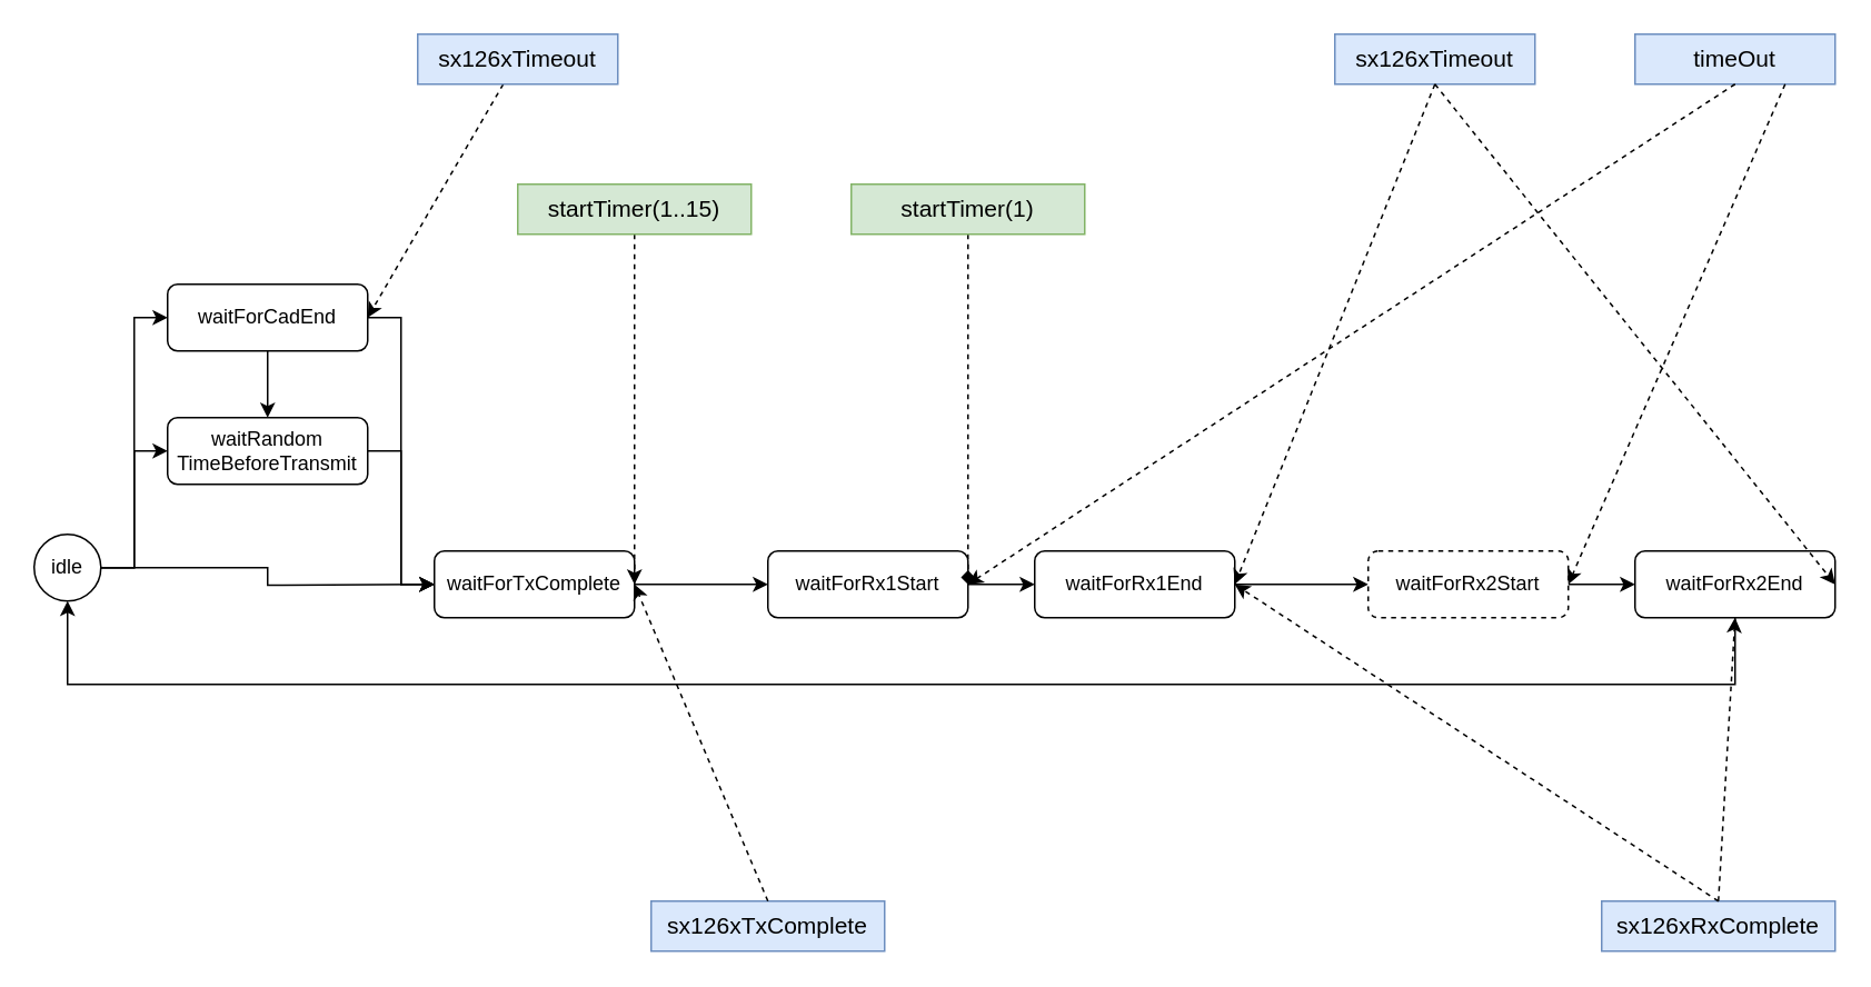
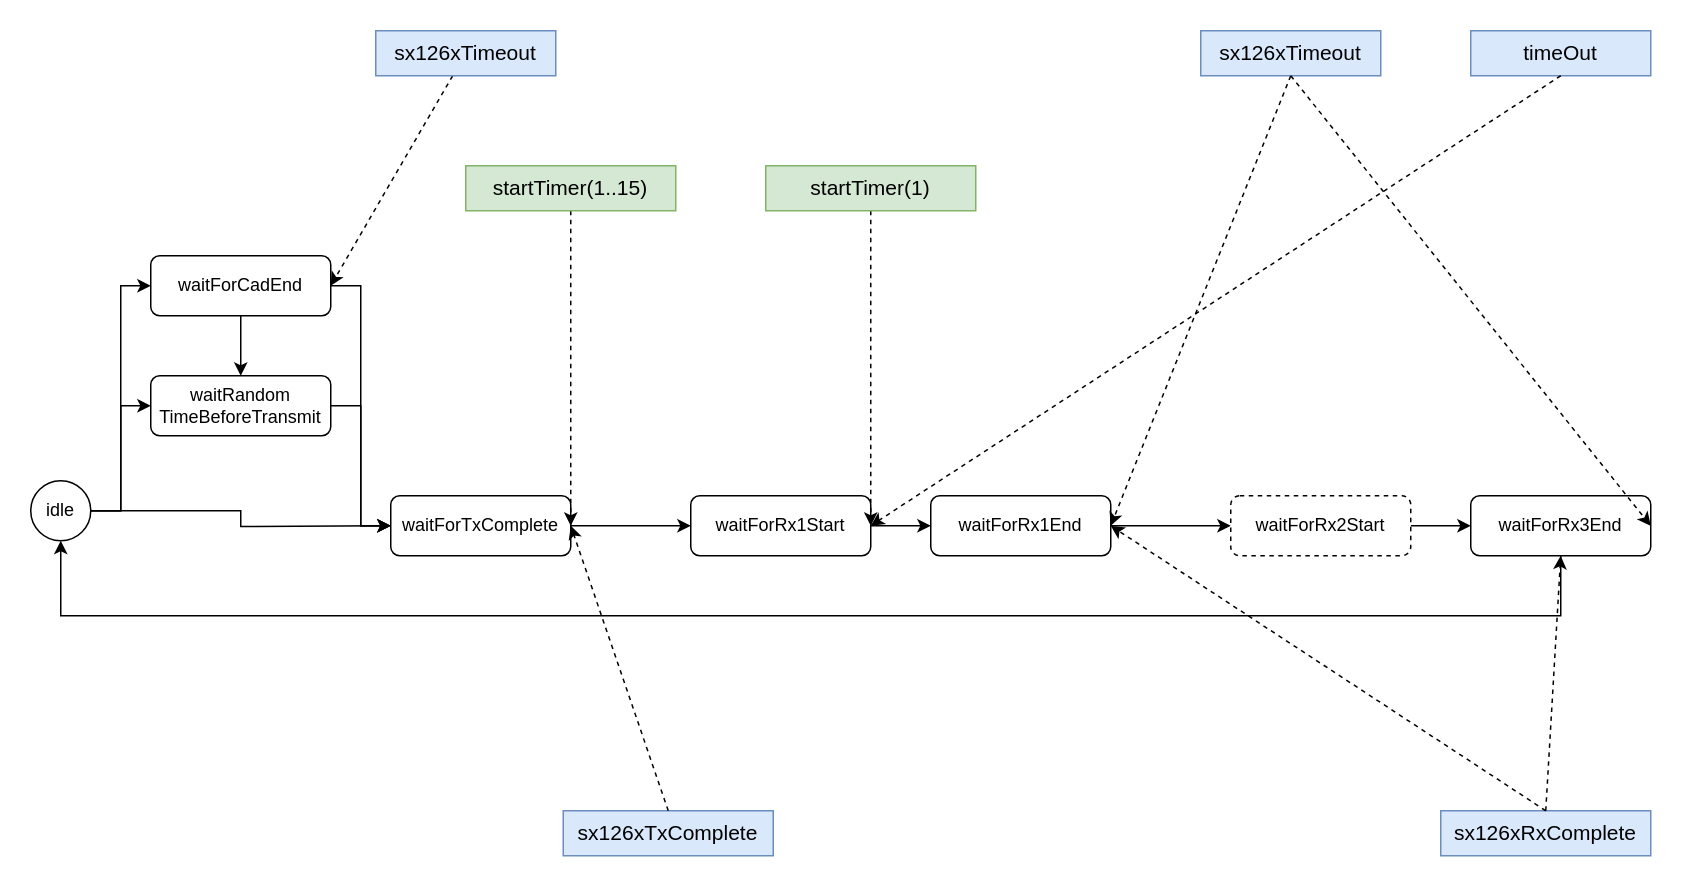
- <mxCell id="30" style="rounded=0;orthogonalLoop=1;jettySize=auto;html=1;fontSize=14;dashed=1;entryX=1;entryY=0.5;entryDx=0;entryDy=0;exitX=0.75;exitY=1;exitDx=0;exitDy=0;" edge="1" parent="1" source="23" target="14"><mxGeometry relative="1" as="geometry"><mxPoint x="240" y="290" as="targetPoint" /><mxPoint x="754.894" y="70" as="sourcePoint" /></mxGeometry></mxCell>
- <mxCell id="33" style="edgeStyle=none;rounded=0;orthogonalLoop=1;jettySize=auto;html=1;entryX=1;entryY=0.5;entryDx=0;entryDy=0;dashed=1;fontSize=14;endArrow=diamond;" edge="1" parent="1" source="34" target="10"><mxGeometry relative="1" as="geometry" /></mxCell>
+ <mxCell id="33" style="edgeStyle=none;rounded=0;orthogonalLoop=1;jettySize=auto;html=1;entryX=1;entryY=0.5;entryDx=0;entryDy=0;dashed=1;fontSize=14;" edge="1" parent="1" source="34" target="10"><mxGeometry relative="1" as="geometry" /></mxCell>
- <mxCell id="16" value="waitForRx2End" style="rounded=1;whiteSpace=wrap;html=1;" parent="1" vertex="1"><mxGeometry x="980" y="330" width="120" height="40" as="geometry" /></mxCell>
+ <mxCell id="16" value="waitForRx3End" style="rounded=1;whiteSpace=wrap;html=1;" parent="1" vertex="1"><mxGeometry x="980" y="330" width="120" height="40" as="geometry" /></mxCell>
- <mxCell id="24" value="sx126xTxComplete" style="text;html=1;strokeColor=#6c8ebf;fillColor=#dae8fc;align=center;verticalAlign=middle;whiteSpace=wrap;rounded=0;fontSize=14;" vertex="1" parent="1"><mxGeometry x="390" y="540" width="140" height="30" as="geometry" /></mxCell>
+ <mxCell id="24" value="sx126xTxComplete" style="text;html=1;strokeColor=#6c8ebf;fillColor=#dae8fc;align=center;verticalAlign=middle;whiteSpace=wrap;rounded=0;fontSize=14;" vertex="1" parent="1"><mxGeometry x="375" y="540" width="140" height="30" as="geometry" /></mxCell>
